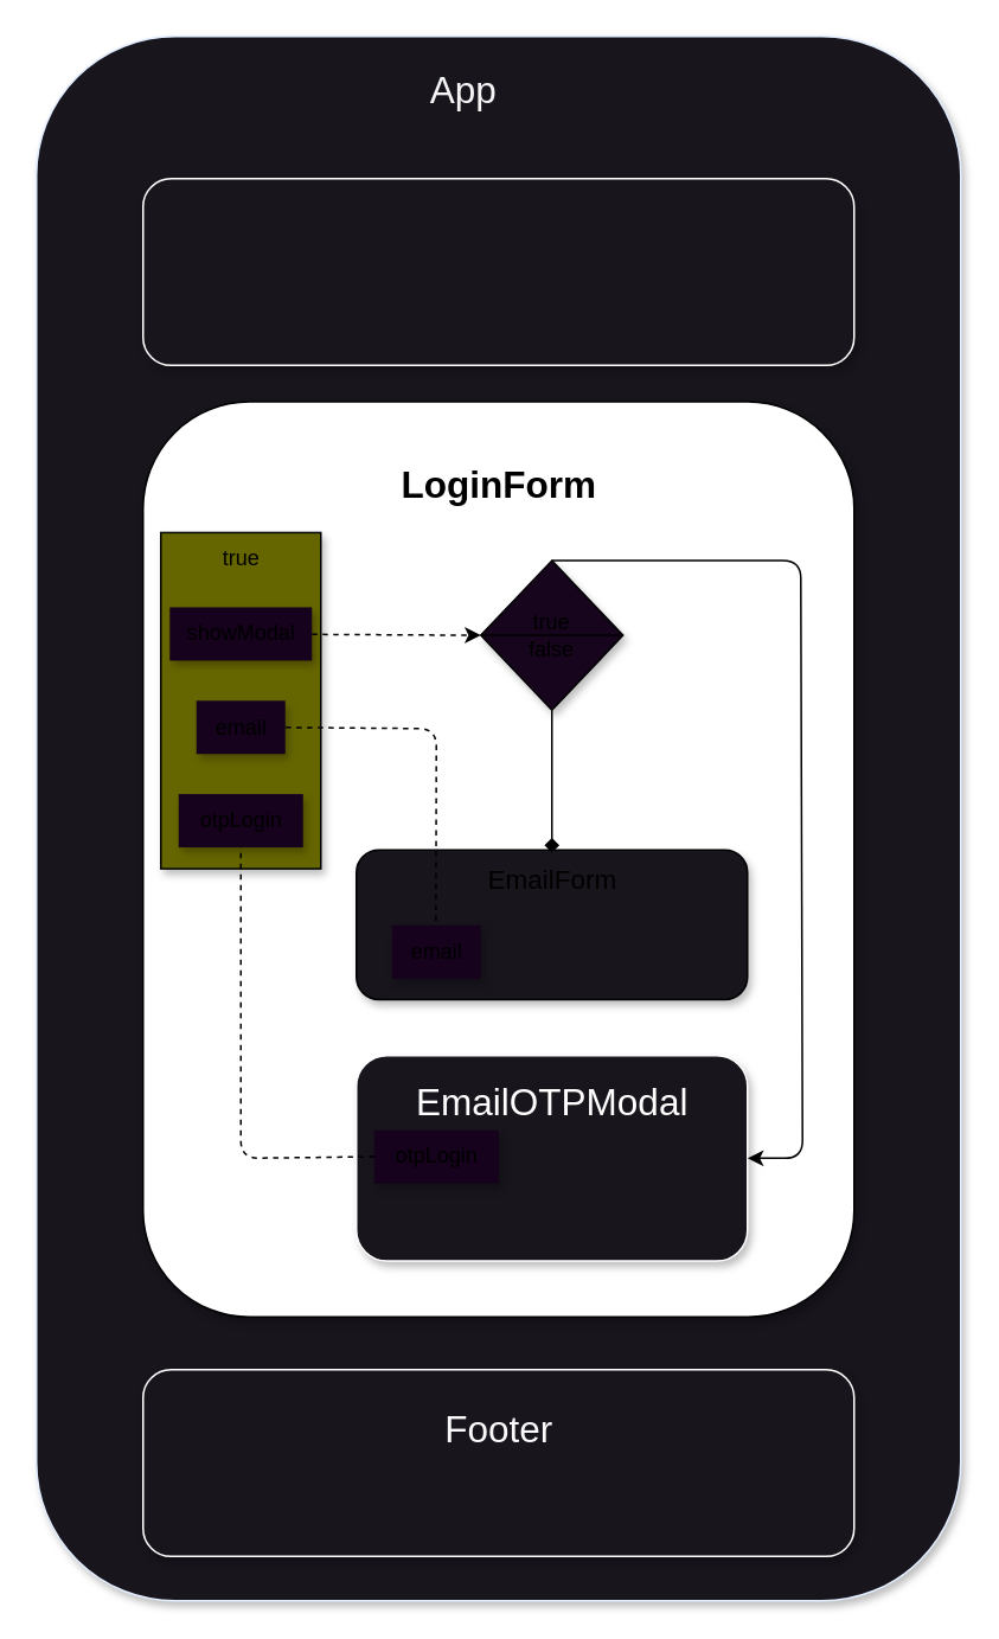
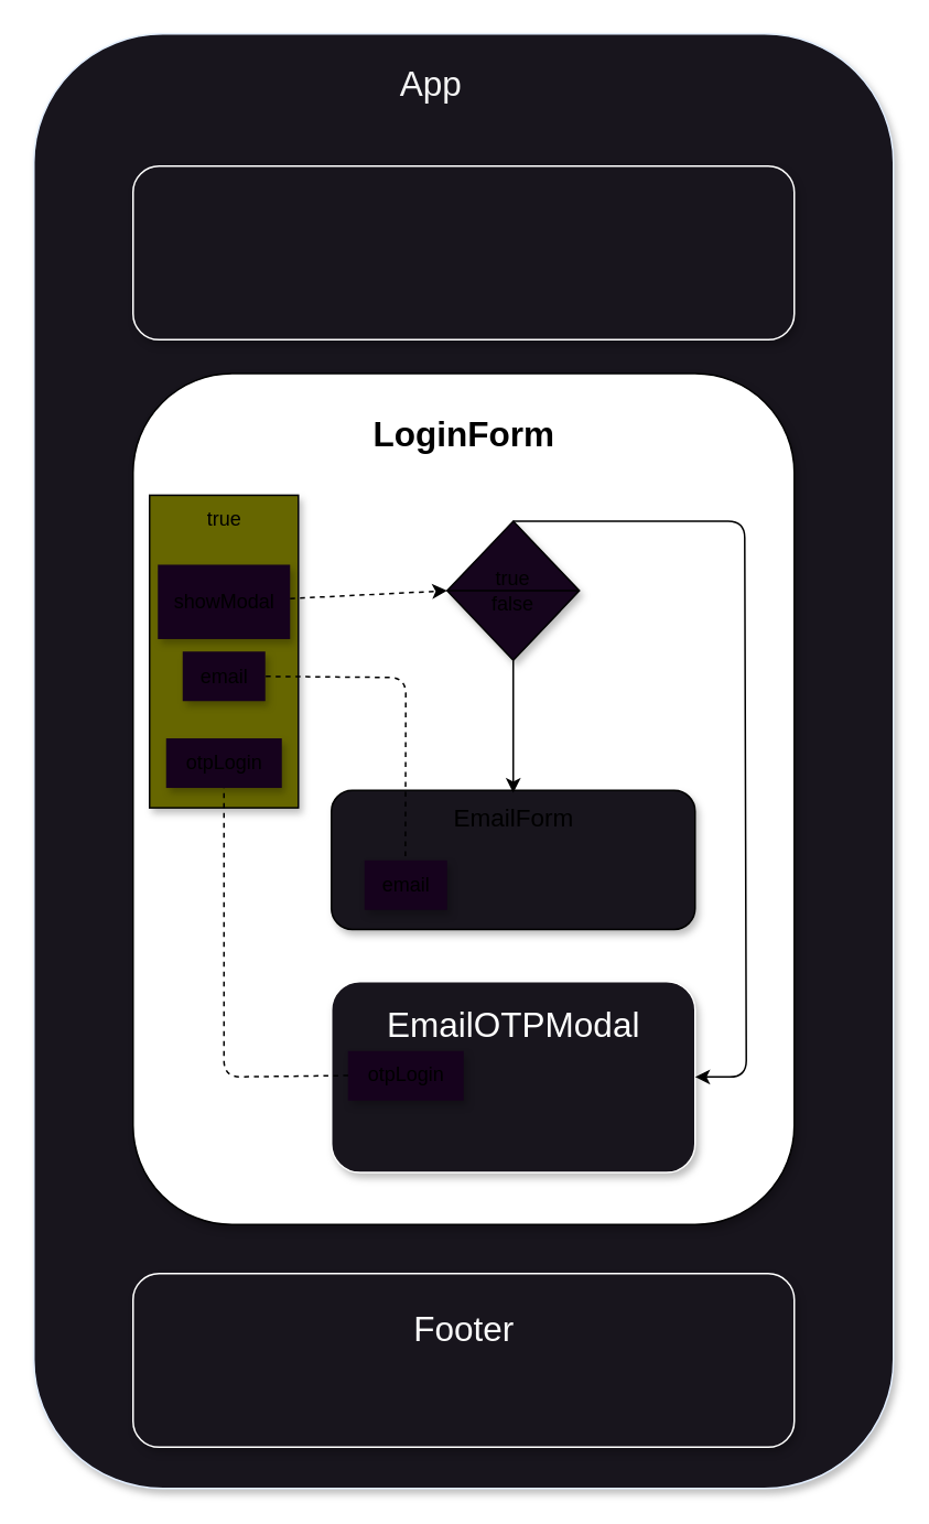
- <mxCell id="12" value="&lt;b style=&quot;font-size: 21px;&quot;&gt;LoginForm&lt;/b&gt;" style="text;html=1;align=center;verticalAlign=middle;resizable=0;points=[];autosize=1;strokeColor=none;fillColor=none;fontSize=21;" parent="2" vertex="1"><mxGeometry x="195" y="231.584" width="130" height="40" as="geometry" /></mxCell>
+ <mxCell id="12" value="&lt;b style=&quot;font-size: 21px;&quot;&gt;LoginForm&lt;/b&gt;" style="text;html=1;align=center;verticalAlign=middle;resizable=0;points=[];autosize=1;strokeColor=none;fillColor=none;fontSize=21;" parent="2" vertex="1"><mxGeometry x="195" y="221.584" width="130" height="40" as="geometry" /></mxCell>
- <mxCell id="14" value="showModal" style="text;html=1;align=center;verticalAlign=middle;resizable=0;points=[];autosize=1;strokeColor=none;fillColor=#16021D;container=0;shadow=1;" parent="2" vertex="1"><mxGeometry x="75" y="321.141" width="80" height="30" as="geometry" /></mxCell>
+ <mxCell id="14" value="showModal" style="text;html=1;align=center;verticalAlign=middle;resizable=0;points=[];autosize=1;strokeColor=none;fillColor=#16021D;container=0;shadow=1;" parent="2" vertex="1"><mxGeometry x="75" y="321.141" width="80" height="45" as="geometry" /></mxCell>
- <mxCell id="19" value="" style="edgeStyle=none;html=1;endArrow=diamond;" parent="2" source="20" target="18" edge="1"><mxGeometry relative="1" as="geometry" /></mxCell>
+ <mxCell id="19" value="" style="edgeStyle=none;html=1;" parent="2" source="20" target="18" edge="1"><mxGeometry relative="1" as="geometry" /></mxCell>
